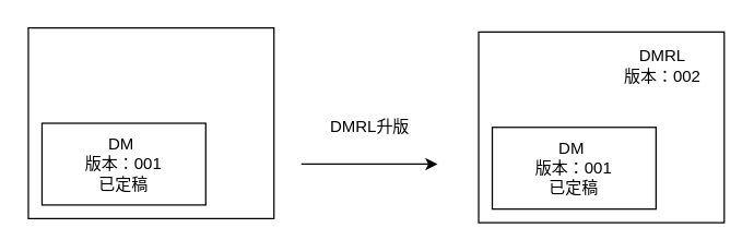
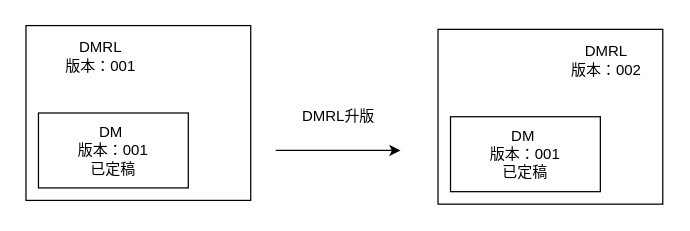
+ <mxCell id="3" value="DMRL&lt;br&gt;版本：001" style="text;html=1;align=center;verticalAlign=middle;whiteSpace=wrap;rounded=0;" vertex="1" parent="1"><mxGeometry x="50" y="30" width="60" height="30" as="geometry" /></mxCell>
